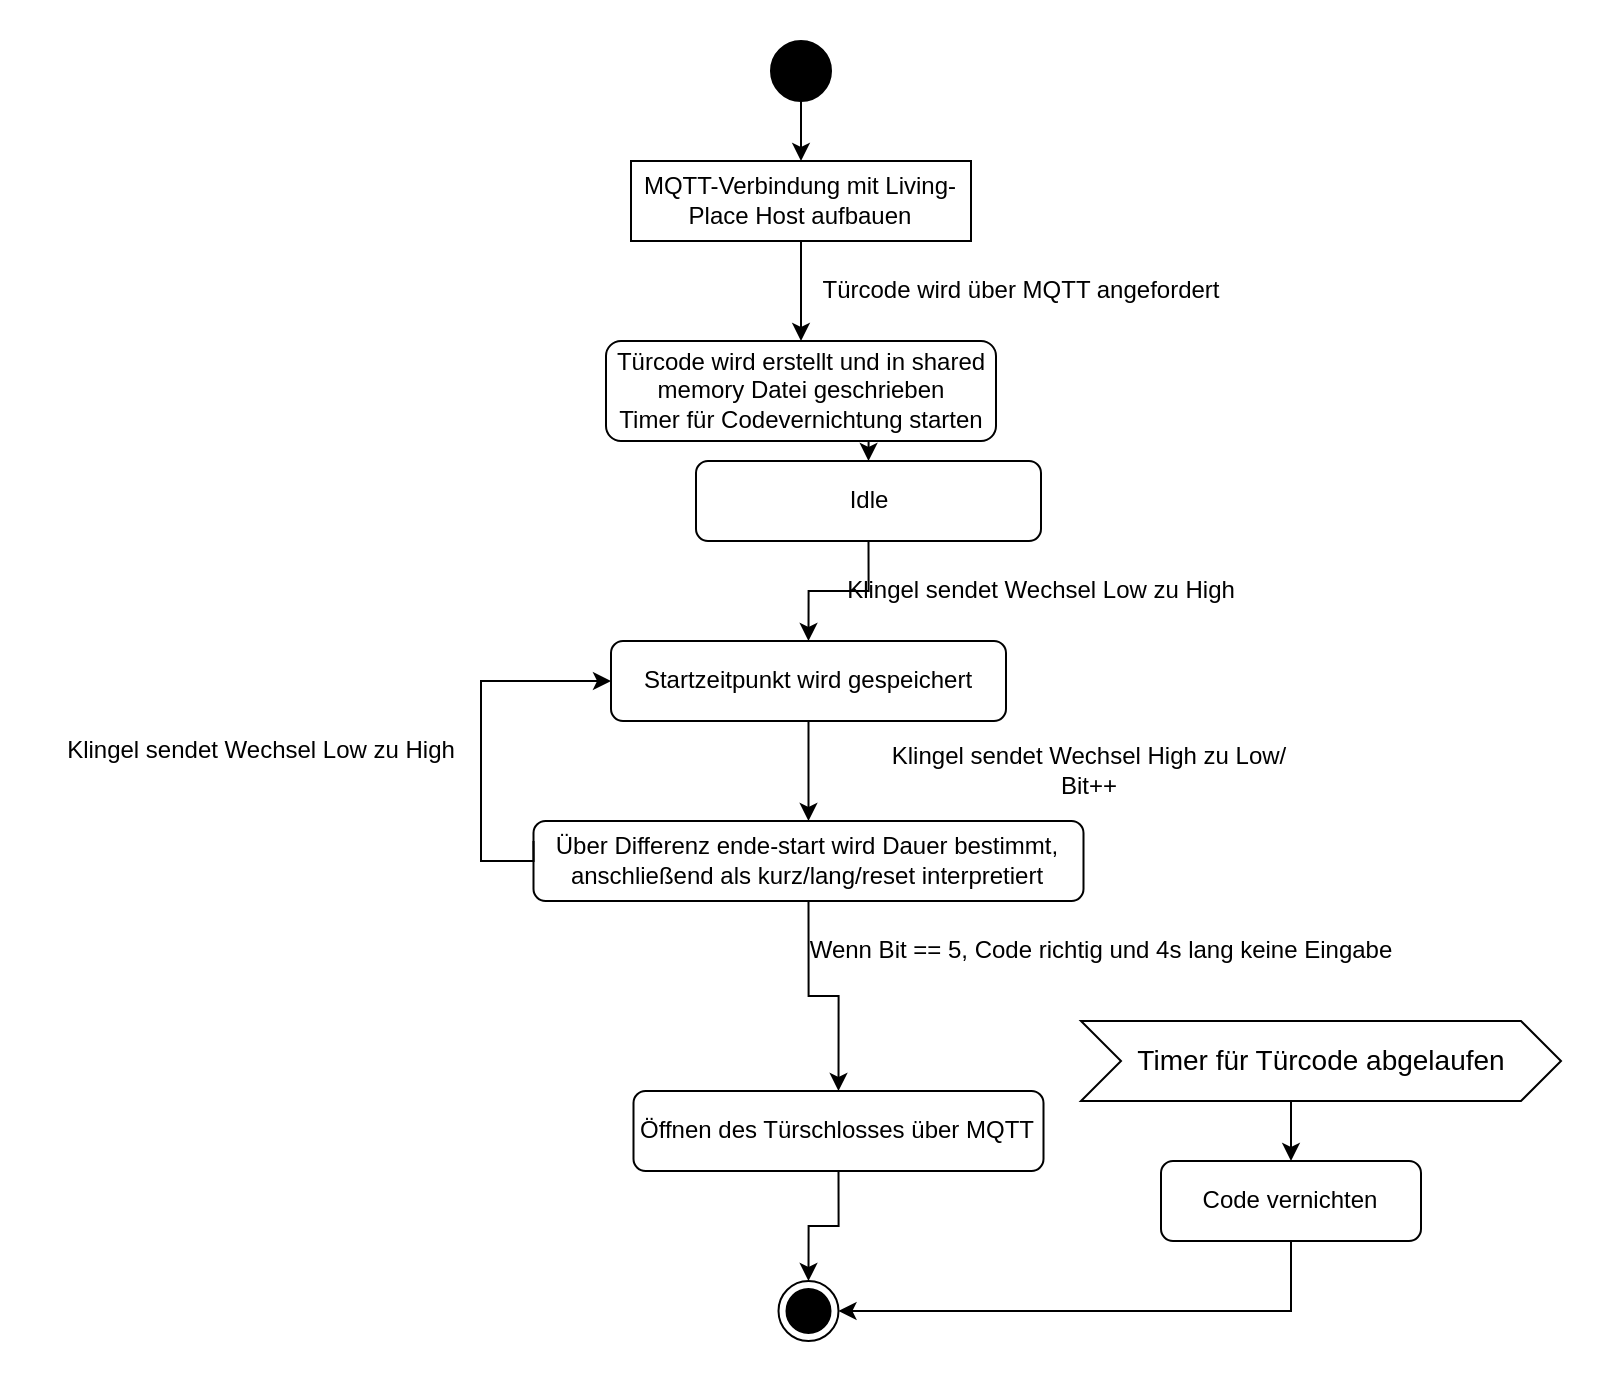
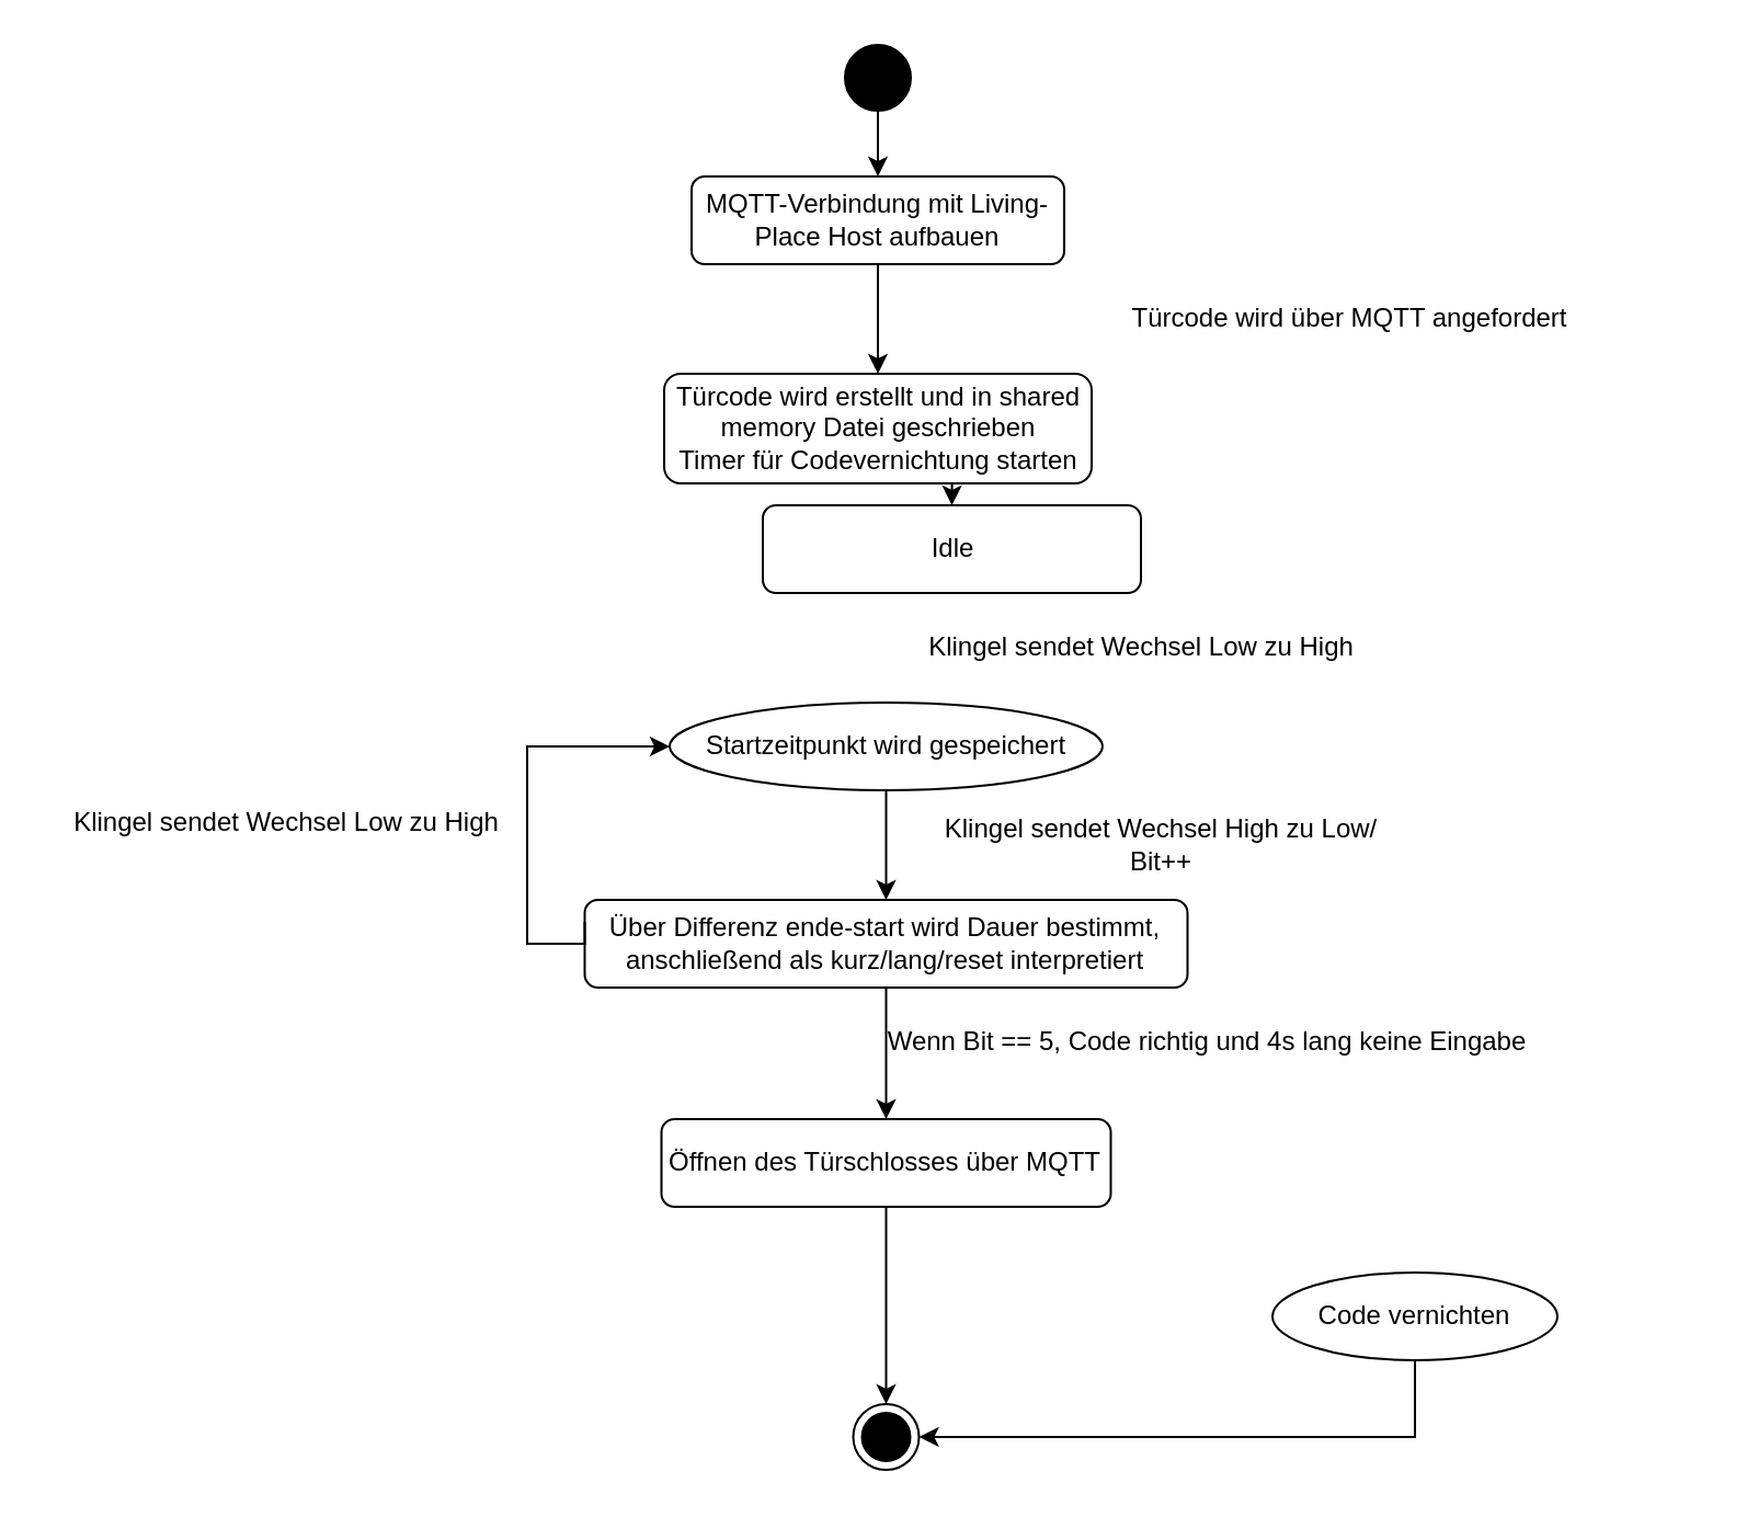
- <mxCell id="3" value="MQTT-Verbindung mit Living-Place Host aufbauen" style="whiteSpace=wrap;html=1;fontSize=12;glass=0;strokeWidth=1;shadow=0;rounded=0;" parent="1" vertex="1"><mxGeometry x="315" y="80" width="170" height="40" as="geometry" /></mxCell>
+ <mxCell id="3" value="MQTT-Verbindung mit Living-Place Host aufbauen" style="rounded=1;whiteSpace=wrap;html=1;fontSize=12;glass=0;strokeWidth=1;shadow=0;" parent="1" vertex="1"><mxGeometry x="315" y="80" width="170" height="40" as="geometry" /></mxCell>
- <mxCell id="7" value="Türcode wird über MQTT angefordert" style="text;html=1;align=center;verticalAlign=middle;resizable=0;points=[];autosize=1;strokeColor=none;fillColor=none;" parent="1" vertex="1"><mxGeometry x="400" y="130" width="220" height="30" as="geometry" /></mxCell>
+ <mxCell id="7" value="Türcode wird über MQTT angefordert" style="text;html=1;align=center;verticalAlign=middle;resizable=0;points=[];autosize=1;strokeColor=none;fillColor=none;" parent="1" vertex="1"><mxGeometry x="505" y="130" width="220" height="30" as="geometry" /></mxCell>
- <mxCell id="15" style="edgeStyle=orthogonalEdgeStyle;rounded=0;orthogonalLoop=1;jettySize=auto;html=1;exitX=0.5;exitY=1;exitDx=0;exitDy=0;entryX=0.5;entryY=0;entryDx=0;entryDy=0;" parent="1" source="16" target="10" edge="1"><mxGeometry relative="1" as="geometry" /></mxCell>
- <mxCell id="10" value="Startzeitpunkt wird gespeichert" style="rounded=1;whiteSpace=wrap;html=1;fontSize=12;glass=0;strokeWidth=1;shadow=0;" parent="1" vertex="1"><mxGeometry x="305" y="320" width="197.5" height="40" as="geometry" /></mxCell>
+ <mxCell id="10" value="Startzeitpunkt wird gespeichert" style="ellipse;whiteSpace=wrap;html=1;fontSize=12;glass=0;strokeWidth=1;shadow=0;" parent="1" vertex="1"><mxGeometry x="305" y="320" width="197.5" height="40" as="geometry" /></mxCell>
- <mxCell id="11" value="&lt;span style=&quot;&quot;&gt;Klingel sendet Wechsel High zu Low/&lt;br&gt;Bit++&lt;br&gt;&lt;/span&gt;" style="text;html=1;align=center;verticalAlign=middle;resizable=0;points=[];autosize=1;strokeColor=none;fillColor=none;" parent="1" vertex="1"><mxGeometry x="438.75" y="370" width="210" height="30" as="geometry" /></mxCell>
+ <mxCell id="11" value="&lt;span style=&quot;&quot;&gt;Klingel sendet Wechsel High zu Low/&lt;br&gt;Bit++&lt;br&gt;&lt;/span&gt;" style="text;html=1;align=center;verticalAlign=middle;resizable=0;points=[];autosize=1;strokeColor=none;fillColor=none;" parent="1" vertex="1"><mxGeometry x="423.75" y="370" width="210" height="30" as="geometry" /></mxCell>
- <mxCell id="23" value="Timer für Türcode abgelaufen" style="html=1;shape=mxgraph.infographic.ribbonSimple;notch1=20;notch2=20;align=center;verticalAlign=middle;fontSize=14;fontStyle=0;fillColor=#FFFFFF;" parent="1" vertex="1"><mxGeometry x="540" y="510" width="240" height="40" as="geometry" /></mxCell>
- <mxCell id="22" style="edgeStyle=orthogonalEdgeStyle;rounded=0;orthogonalLoop=1;jettySize=auto;html=1;exitX=0;exitY=0;exitDx=110;exitDy=40;exitPerimeter=0;entryX=0.5;entryY=0;entryDx=0;entryDy=0;" parent="1" source="23" target="25" edge="1"><mxGeometry relative="1" as="geometry" /></mxCell>
- <mxCell id="19" value="Öffnen des Türschlosses über MQTT" style="rounded=1;whiteSpace=wrap;html=1;fontSize=12;glass=0;strokeWidth=1;shadow=0;" parent="1" vertex="1"><mxGeometry x="316.25" y="545" width="205" height="40" as="geometry" /></mxCell>
+ <mxCell id="19" value="Öffnen des Türschlosses über MQTT" style="rounded=1;whiteSpace=wrap;html=1;fontSize=12;glass=0;strokeWidth=1;shadow=0;" parent="1" vertex="1"><mxGeometry x="301.25" y="510" width="205" height="40" as="geometry" /></mxCell>
- <mxCell id="25" value="Code vernichten" style="rounded=1;whiteSpace=wrap;html=1;fontSize=12;glass=0;strokeWidth=1;shadow=0;" parent="1" vertex="1"><mxGeometry x="580" y="580" width="130" height="40" as="geometry" /></mxCell>
+ <mxCell id="25" value="Code vernichten" style="ellipse;whiteSpace=wrap;html=1;fontSize=12;glass=0;strokeWidth=1;shadow=0;" parent="1" vertex="1"><mxGeometry x="580" y="580" width="130" height="40" as="geometry" /></mxCell>
